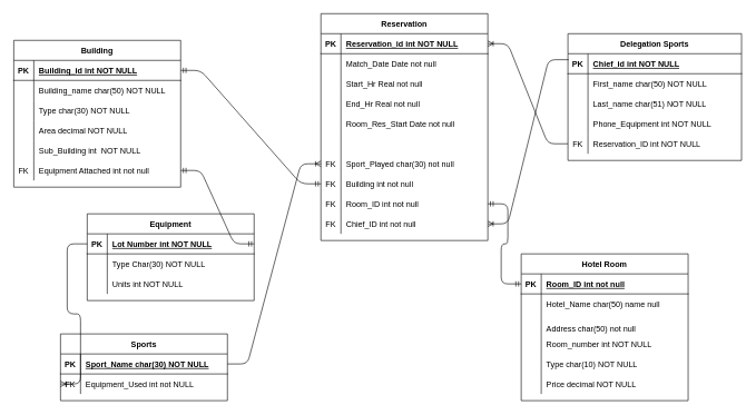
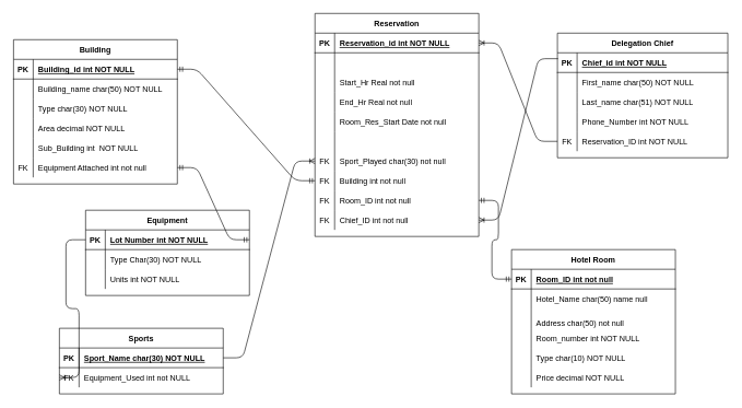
- <mxCell id="57" value="Delegation Sports" style="shape=table;startSize=30;container=1;collapsible=1;childLayout=tableLayout;fixedRows=1;rowLines=0;fontStyle=1;align=center;resizeLast=1;" vertex="1" parent="1"><mxGeometry x="850" y="50" width="260" height="190" as="geometry" /></mxCell>
+ <mxCell id="57" value="Delegation Chief" style="shape=table;startSize=30;container=1;collapsible=1;childLayout=tableLayout;fixedRows=1;rowLines=0;fontStyle=1;align=center;resizeLast=1;" vertex="1" parent="1"><mxGeometry x="850" y="50" width="260" height="190" as="geometry" /></mxCell>
- <mxCell id="79" value="Match_Date Date not null" style="shape=partialRectangle;overflow=hidden;connectable=0;fillColor=none;top=0;left=0;bottom=0;right=0;align=left;spacingLeft=6;" vertex="1" parent="77"><mxGeometry x="30" width="220" height="30" as="geometry" /></mxCell>
- <mxCell id="69" value="Phone_Equipment int NOT NULL" style="shape=partialRectangle;overflow=hidden;connectable=0;fillColor=none;top=0;left=0;bottom=0;right=0;align=left;spacingLeft=6;" vertex="1" parent="67"><mxGeometry x="30" width="230" height="30" as="geometry" /></mxCell>
+ <mxCell id="69" value="Phone_Number int NOT NULL" style="shape=partialRectangle;overflow=hidden;connectable=0;fillColor=none;top=0;left=0;bottom=0;right=0;align=left;spacingLeft=6;" vertex="1" parent="67"><mxGeometry x="30" width="230" height="30" as="geometry" /></mxCell>
